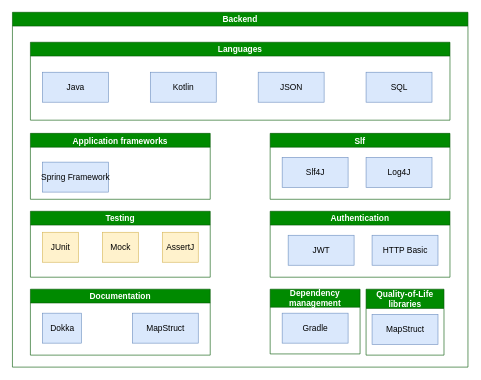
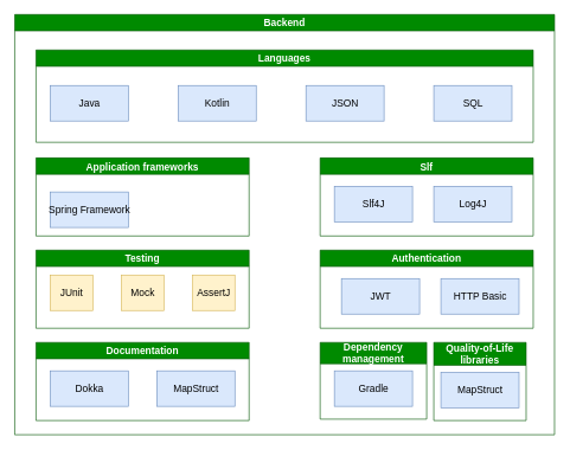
- <mxCell id="23" value="Dokka" style="html=1;shadow=0;sketch=0;strokeColor=#6c8ebf;fillColor=#dae8fc;fontSize=14;" parent="22" vertex="1"><mxGeometry x="20" y="40" width="65" height="50" as="geometry" /></mxCell>
+ <mxCell id="23" value="Dokka" style="html=1;shadow=0;sketch=0;strokeColor=#6c8ebf;fillColor=#dae8fc;fontSize=14;" parent="22" vertex="1"><mxGeometry x="20" y="40" width="110" height="50" as="geometry" /></mxCell>
